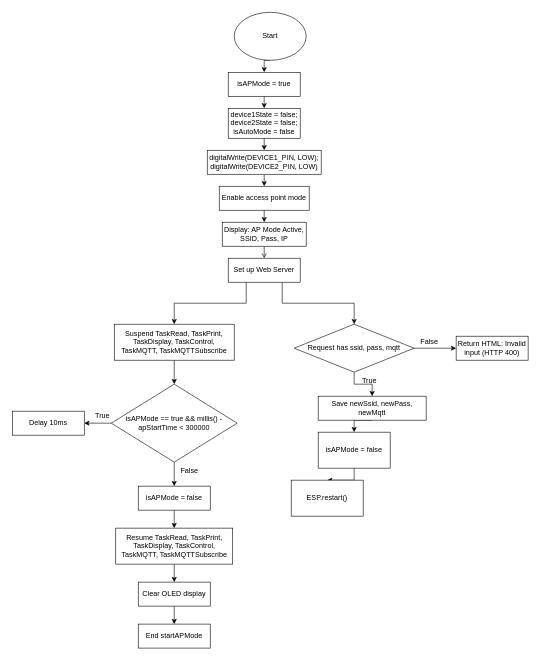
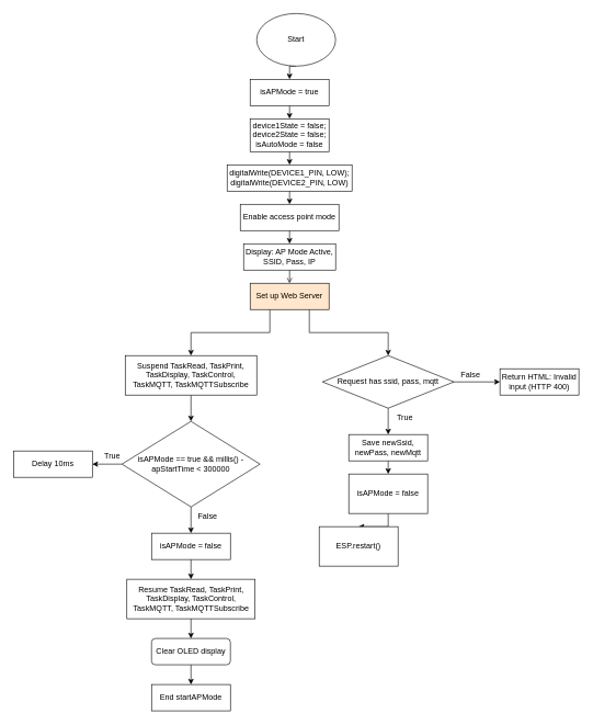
- <mxCell id="16" value="Set up Web Server" style="rounded=0;whiteSpace=wrap;html=1;" vertex="1" parent="1"><mxGeometry x="380" y="430" width="120" height="40" as="geometry" /></mxCell>
+ <mxCell id="16" value="Set up Web Server" style="rounded=0;whiteSpace=wrap;html=1;fillColor=#ffe6cc;" vertex="1" parent="1"><mxGeometry x="380" y="430" width="120" height="40" as="geometry" /></mxCell>
- <mxCell id="22" value="&lt;p style=&quot;white-space-collapse: preserve;&quot; dir=&quot;auto&quot;&gt;Save newSsid, newPass, newMqtt&lt;/p&gt;" style="rounded=0;whiteSpace=wrap;html=1;" vertex="1" parent="1"><mxGeometry x="530" y="660" width="180" height="40" as="geometry" /></mxCell>
+ <mxCell id="22" value="&lt;p style=&quot;white-space-collapse: preserve;&quot; dir=&quot;auto&quot;&gt;Save newSsid, newPass, newMqtt&lt;/p&gt;" style="rounded=0;whiteSpace=wrap;html=1;" vertex="1" parent="1"><mxGeometry x="530" y="660" width="120" height="40" as="geometry" /></mxCell>
- <mxCell id="37" value="&lt;p style=&quot;white-space-collapse: preserve;&quot; dir=&quot;auto&quot;&gt;Clear OLED display&lt;/p&gt;" style="rounded=0;whiteSpace=wrap;html=1;" vertex="1" parent="1"><mxGeometry x="230" y="970" width="120" height="40" as="geometry" /></mxCell>
+ <mxCell id="37" value="&lt;p style=&quot;white-space-collapse: preserve;&quot; dir=&quot;auto&quot;&gt;Clear OLED display&lt;/p&gt;" style="whiteSpace=wrap;html=1;rounded=1;" vertex="1" parent="1"><mxGeometry x="230" y="970" width="120" height="40" as="geometry" /></mxCell>
